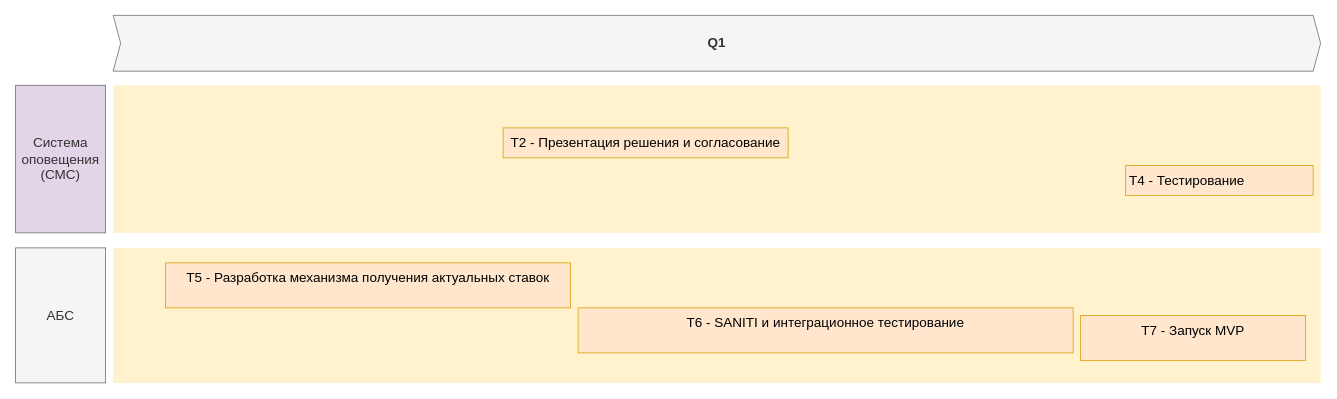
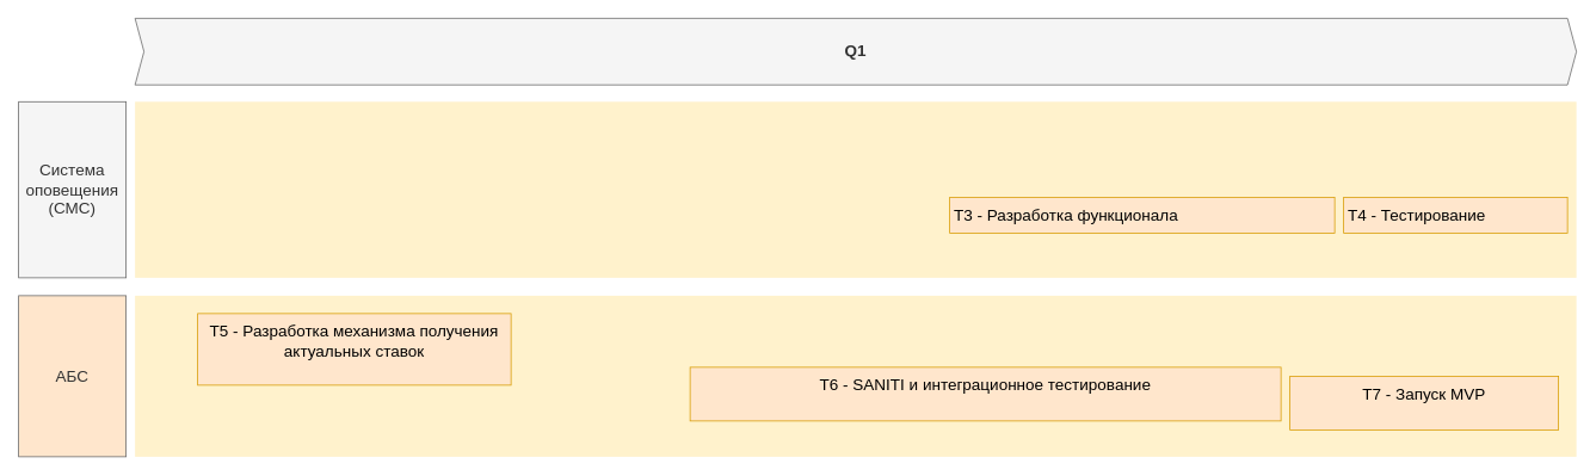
- <mxCell id="10" value="&lt;div style=&quot;text-align: left;&quot;&gt;&lt;span style=&quot;background-color: initial;&quot;&gt;T2 - Презентация решения и согласование&lt;/span&gt;&lt;/div&gt;" style="shape=rect;fillColor=#ffe6cc;strokeColor=#d79b00;fontSize=18;html=1;whiteSpace=wrap;align=center;verticalAlign=top;spacing=5;rounded=0;" vertex="1" parent="1"><mxGeometry x="670" y="170" width="380" height="40" as="geometry" /></mxCell>
- <mxCell id="5" value="Система оповещения (СМС)" style="rounded=0;whiteSpace=wrap;html=1;fillColor=#e1d5e7;fontColor=#333333;strokeColor=#666666;fontSize=18;" vertex="1" parent="1"><mxGeometry x="20" y="113.2" width="120" height="196.8" as="geometry" /></mxCell>
+ <mxCell id="5" value="Система оповещения (СМС)" style="rounded=0;whiteSpace=wrap;html=1;fillColor=#f5f5f5;fontColor=#333333;strokeColor=#666666;fontSize=18;" vertex="1" parent="1"><mxGeometry x="20" y="113.2" width="120" height="196.8" as="geometry" /></mxCell>
+ <mxCell id="4" value="T3 - Разработка функционала" style="shape=rect;fillColor=#ffe6cc;strokeColor=#d79b00;fontSize=18;html=1;whiteSpace=wrap;align=left;verticalAlign=top;spacing=5;rounded=0;" vertex="1" parent="1"><mxGeometry x="1060" y="220" width="430" height="40" as="geometry" /></mxCell>
- <mxCell id="9" value="T5 - Разработка механизма получения актуальных ставок" style="shape=rect;fillColor=#ffe6cc;strokeColor=#d79b00;fontSize=18;html=1;whiteSpace=wrap;align=center;verticalAlign=top;spacing=5;rounded=0;" vertex="1" parent="1"><mxGeometry x="220" y="350" width="540" height="60" as="geometry" /></mxCell>
+ <mxCell id="9" value="T5 - Разработка механизма получения актуальных ставок" style="shape=rect;fillColor=#ffe6cc;strokeColor=#d79b00;fontSize=18;html=1;whiteSpace=wrap;align=center;verticalAlign=top;spacing=5;rounded=0;" vertex="1" parent="1"><mxGeometry x="220" y="350" width="350" height="80" as="geometry" /></mxCell>
- <mxCell id="6" value="АБС" style="rounded=0;whiteSpace=wrap;html=1;fillColor=#f5f5f5;fontColor=#333333;strokeColor=#666666;fontSize=18;" vertex="1" parent="1"><mxGeometry x="20" y="330" width="120" height="180" as="geometry" /></mxCell>
+ <mxCell id="6" value="АБС" style="rounded=0;whiteSpace=wrap;html=1;fillColor=#ffe6cc;fontColor=#333333;strokeColor=#666666;fontSize=18;" vertex="1" parent="1"><mxGeometry x="20" y="330" width="120" height="180" as="geometry" /></mxCell>
